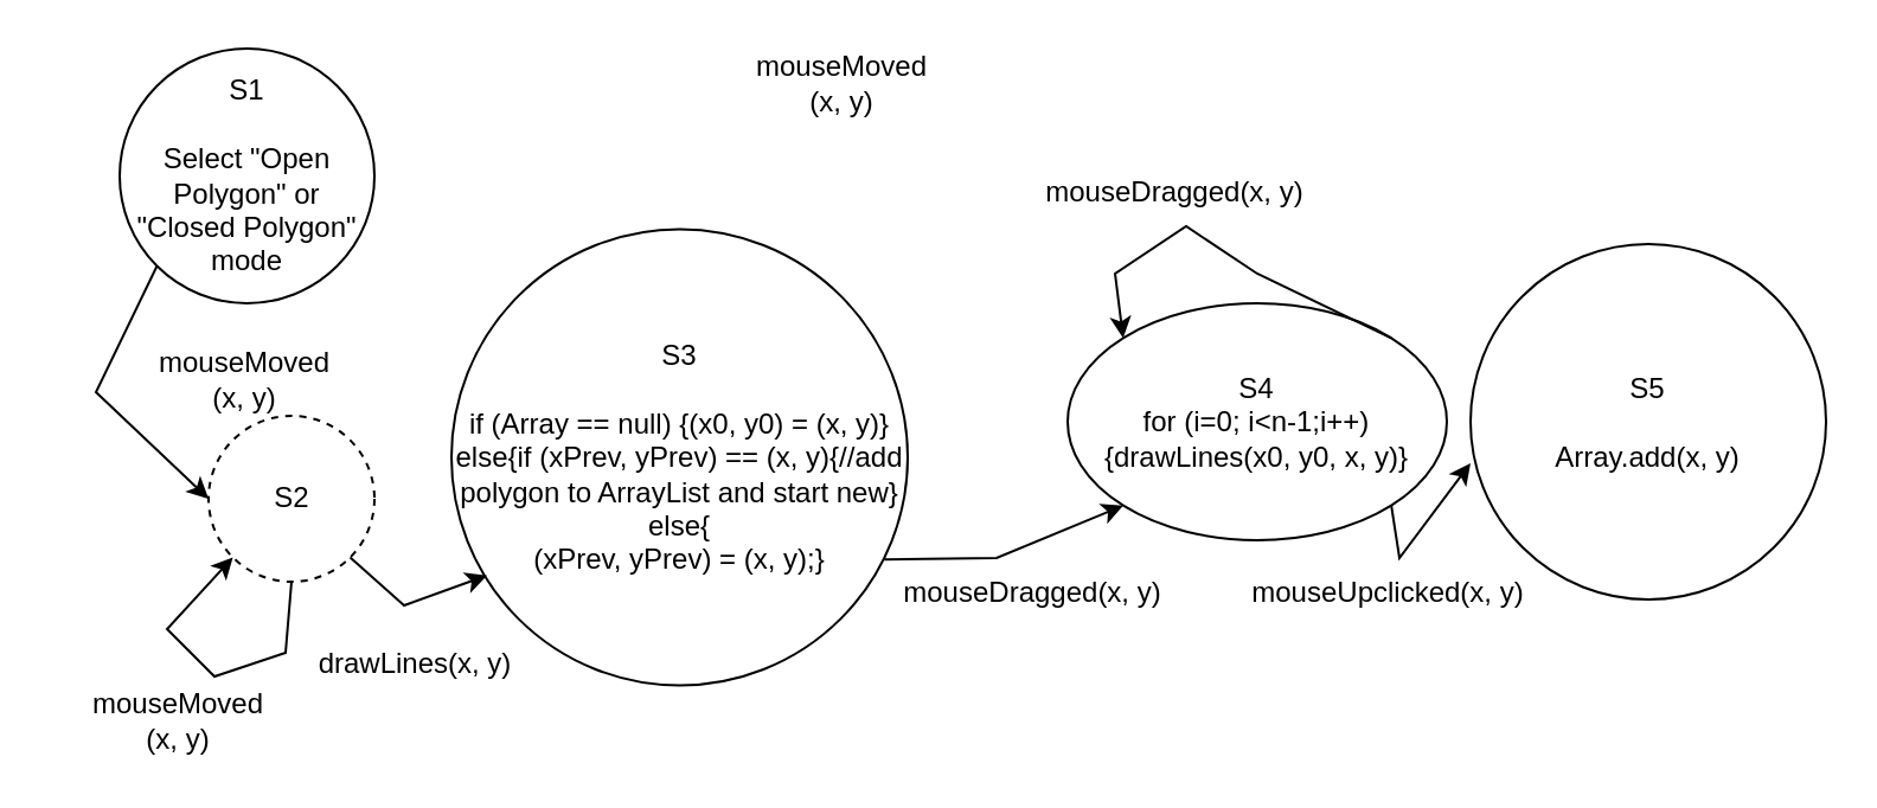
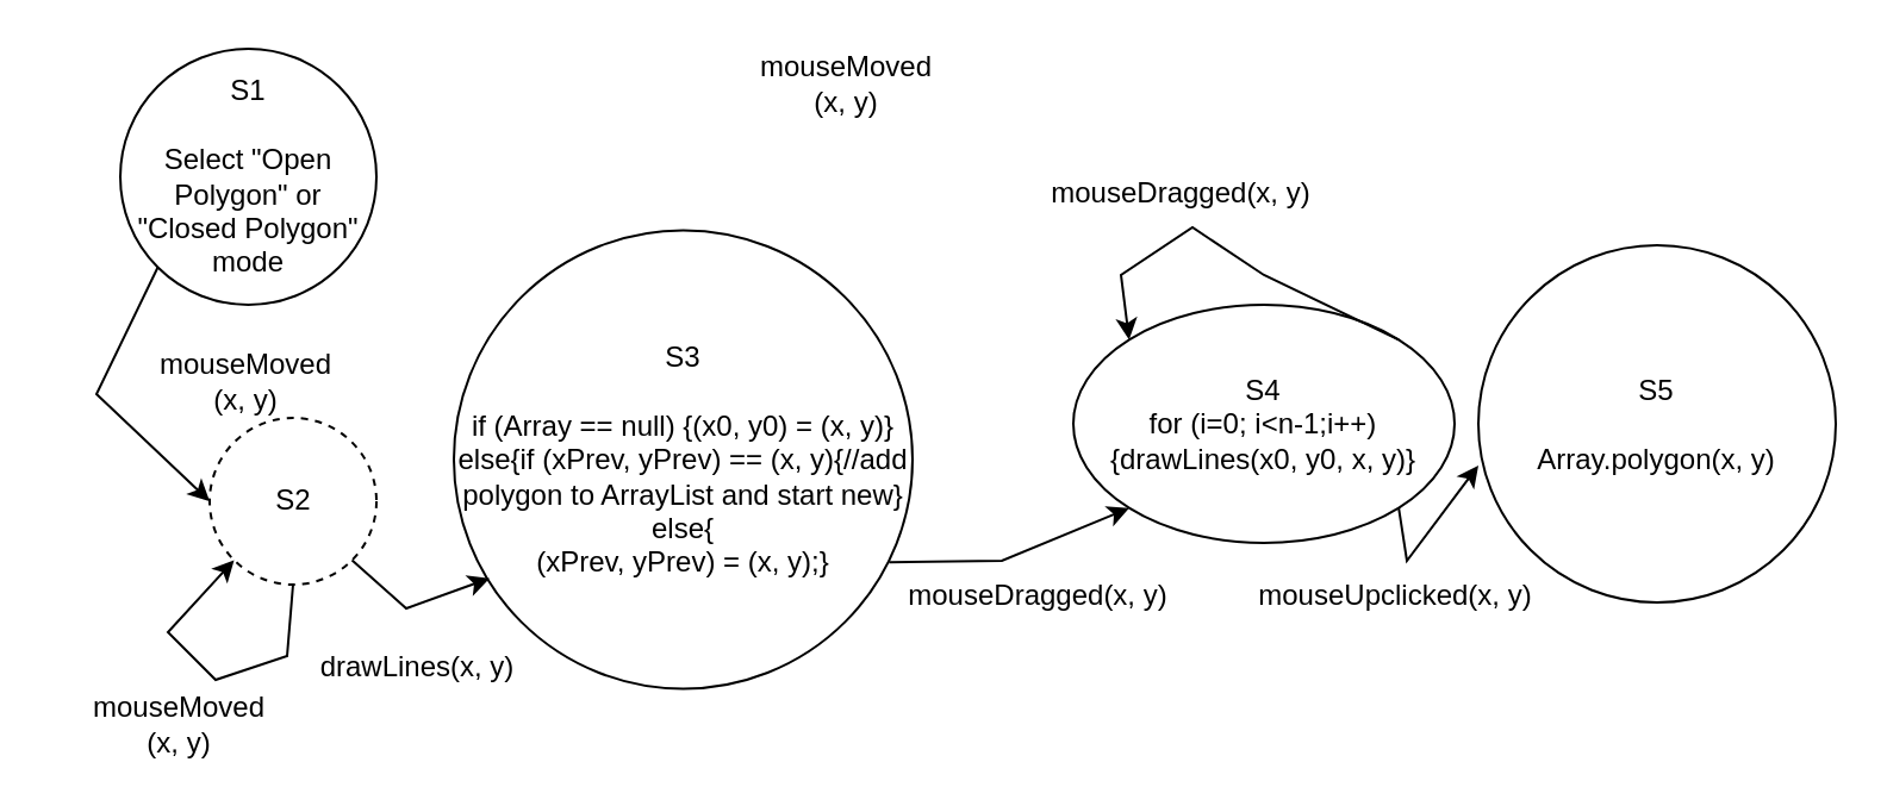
- <mxCell id="5" value="S5&lt;br&gt;&lt;br&gt;Array.add(x, y)" style="ellipse;whiteSpace=wrap;html=1;aspect=fixed;" vertex="1" parent="1"><mxGeometry x="620" y="102.5" width="150" height="150" as="geometry" /></mxCell>
+ <mxCell id="5" value="S5&lt;br&gt;&lt;br&gt;Array.polygon(x, y)" style="ellipse;whiteSpace=wrap;html=1;aspect=fixed;" vertex="1" parent="1"><mxGeometry x="620" y="102.5" width="150" height="150" as="geometry" /></mxCell>
